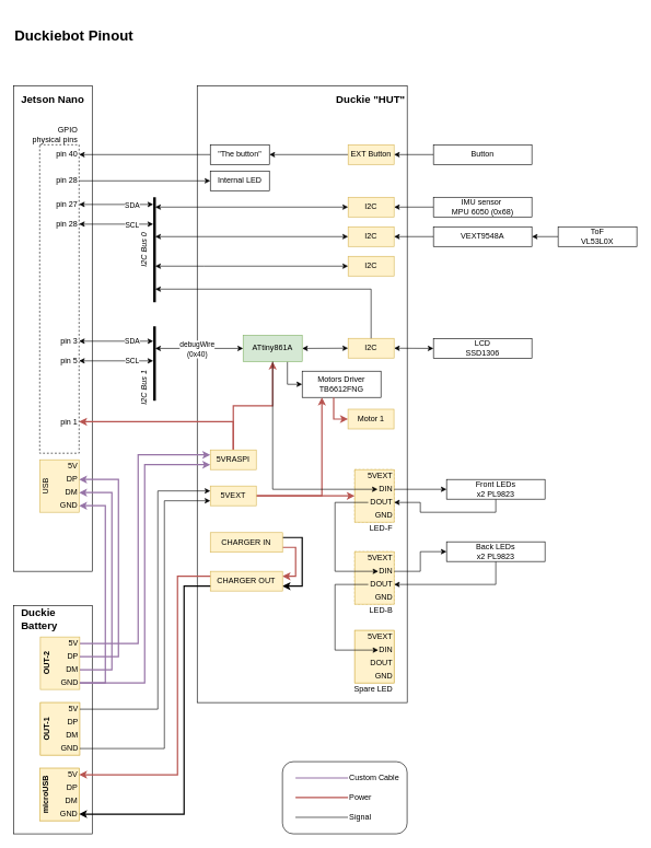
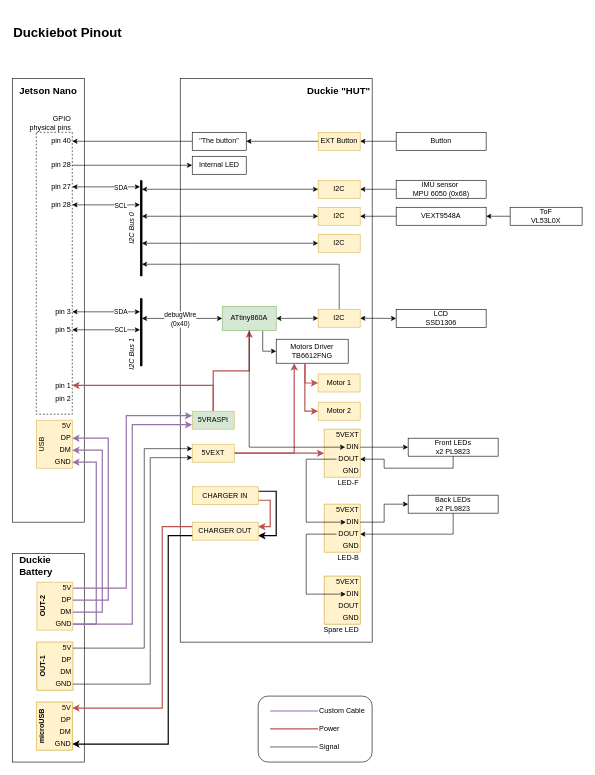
- <mxCell id="25" value="ATtiny861A" style="rounded=0;whiteSpace=wrap;html=1;fillColor=#d5e8d4;strokeColor=#82b366;" parent="1" vertex="1"><mxGeometry x="370" y="510.33" width="90" height="40" as="geometry" /></mxCell>
+ <mxCell id="25" value="ATtiny860A" style="rounded=0;whiteSpace=wrap;html=1;fillColor=#d5e8d4;strokeColor=#82b366;" parent="1" vertex="1"><mxGeometry x="370" y="510.33" width="90" height="40" as="geometry" /></mxCell>
+ <mxCell id="41" value="pin 2" style="text;html=1;strokeColor=none;fillColor=none;align=right;verticalAlign=middle;whiteSpace=wrap;rounded=0;" parent="1" vertex="1"><mxGeometry x="80" y="653" width="40" height="22" as="geometry" /></mxCell>
+ <mxCell id="142" value="" style="endArrow=classic;html=1;rounded=0;exitX=0.398;exitY=1.009;exitDx=0;exitDy=0;exitPerimeter=0;entryX=0;entryY=0.5;entryDx=0;entryDy=0;edgeStyle=orthogonalEdgeStyle;fillColor=#f8cecc;strokeColor=#b85450;strokeWidth=2;" parent="1" source="26" target="140" edge="1"><mxGeometry width="50" height="50" relative="1" as="geometry"><mxPoint x="518" y="615" as="sourcePoint" /><mxPoint x="540" y="648" as="targetPoint" /></mxGeometry></mxCell>
+ <mxCell id="140" value="Motor 2" style="rounded=0;whiteSpace=wrap;html=1;fillColor=#fff2cc;strokeColor=#d6b656;" parent="1" vertex="1"><mxGeometry x="530" y="670" width="70" height="30" as="geometry" /></mxCell>
- <mxCell id="39" value="5VRASPI" style="rounded=0;whiteSpace=wrap;html=1;fillColor=#fff2cc;strokeColor=#d6b656;" parent="1" vertex="1"><mxGeometry x="320" y="685" width="70" height="30" as="geometry" /></mxCell>
+ <mxCell id="39" value="5VRASPI" style="rounded=0;whiteSpace=wrap;html=1;fillColor=#d5e8d4;strokeColor=#d6b656;" parent="1" vertex="1"><mxGeometry x="320" y="685" width="70" height="30" as="geometry" /></mxCell>
